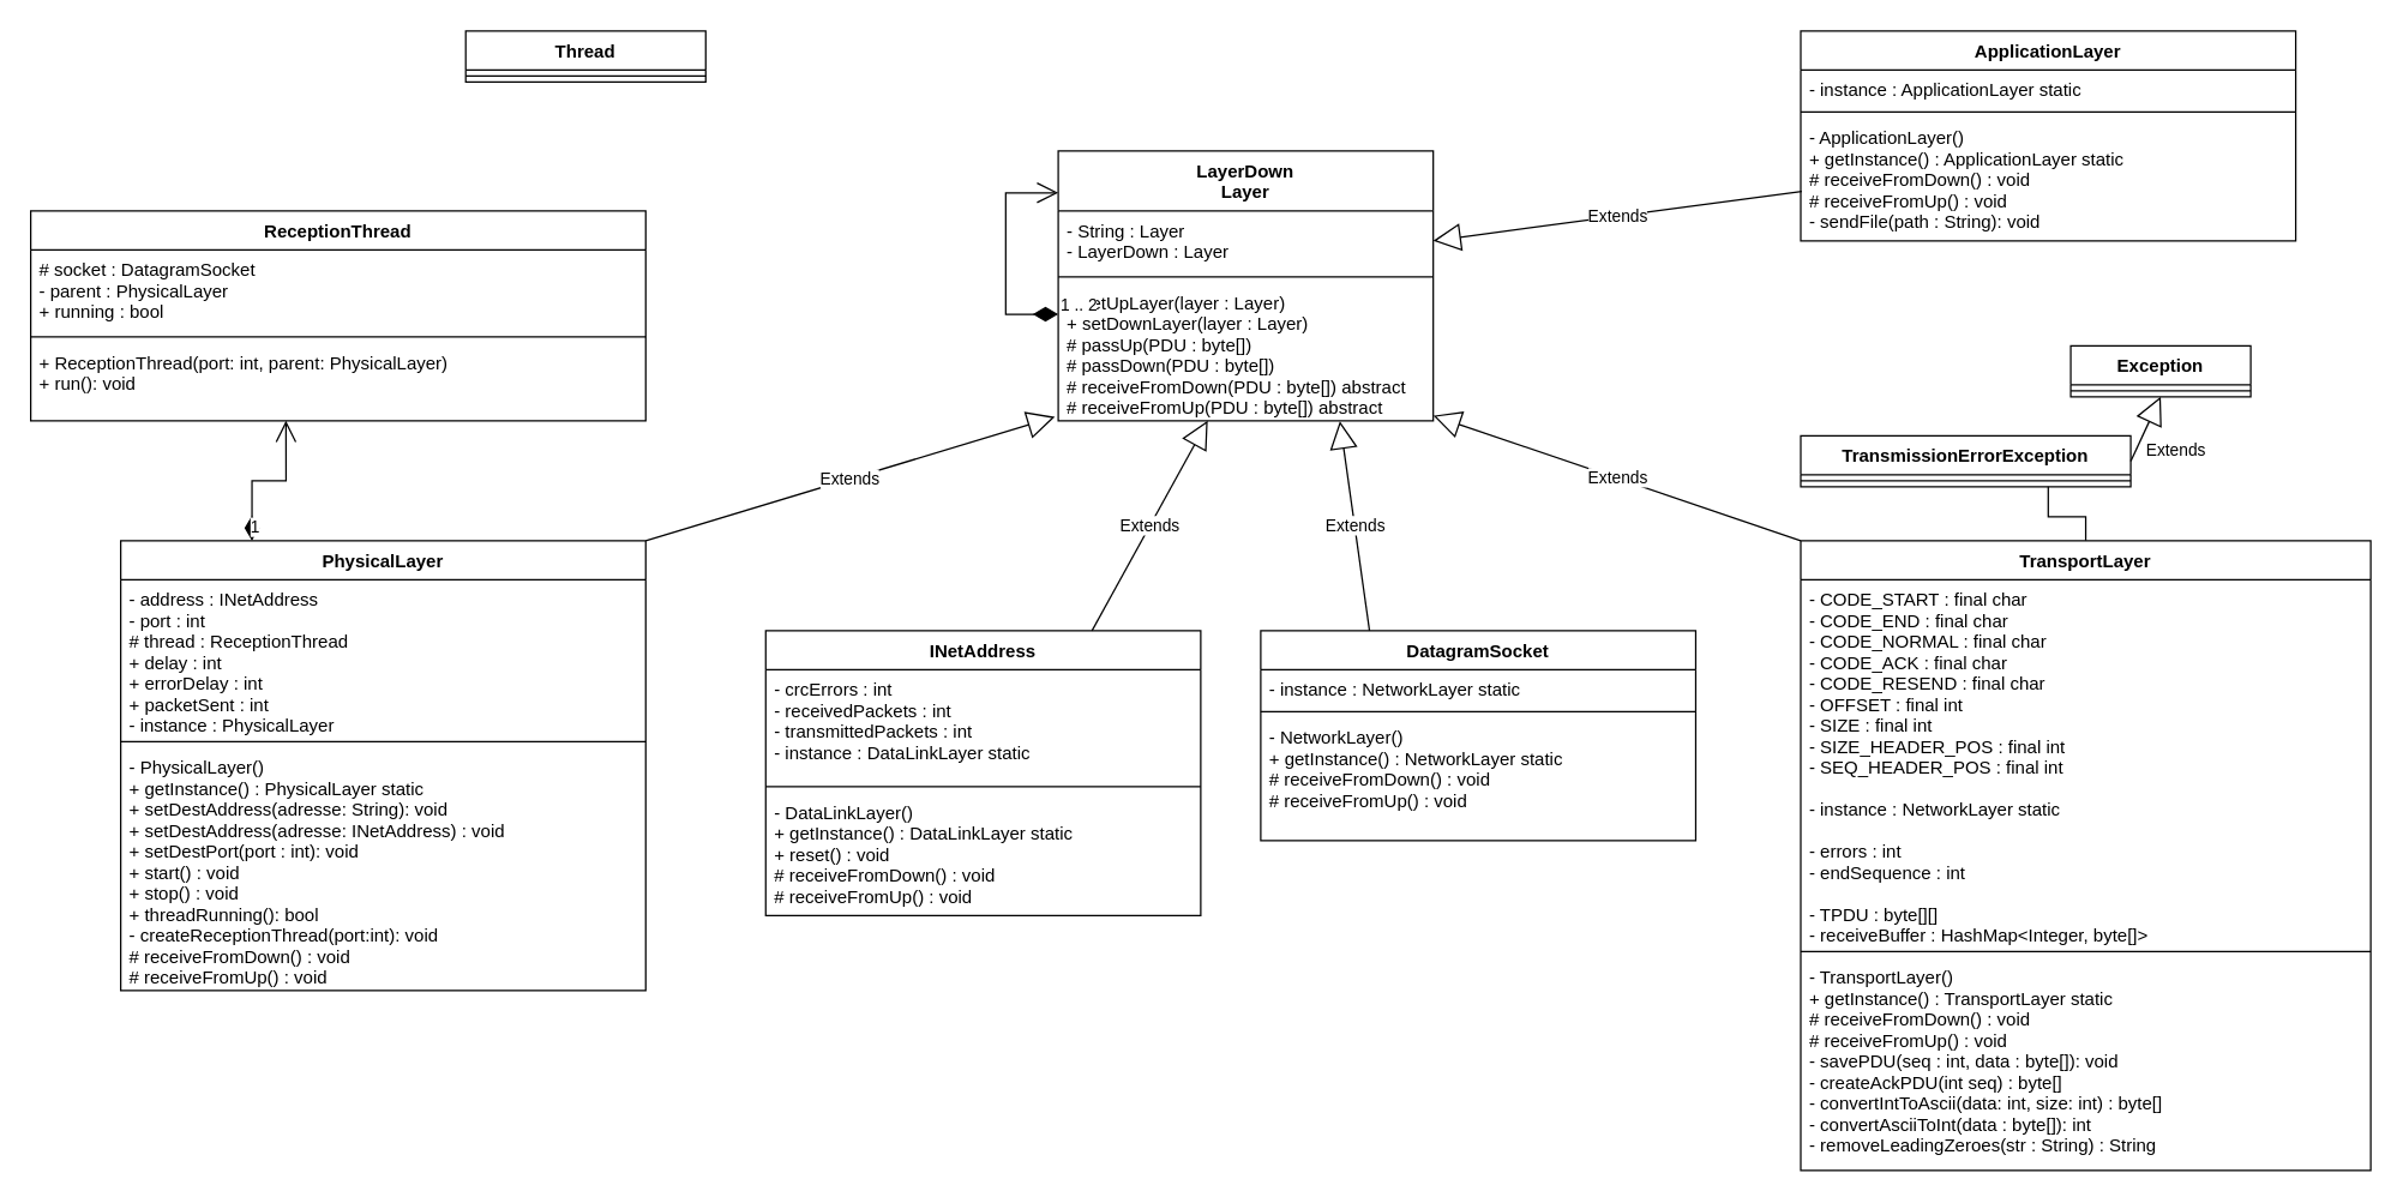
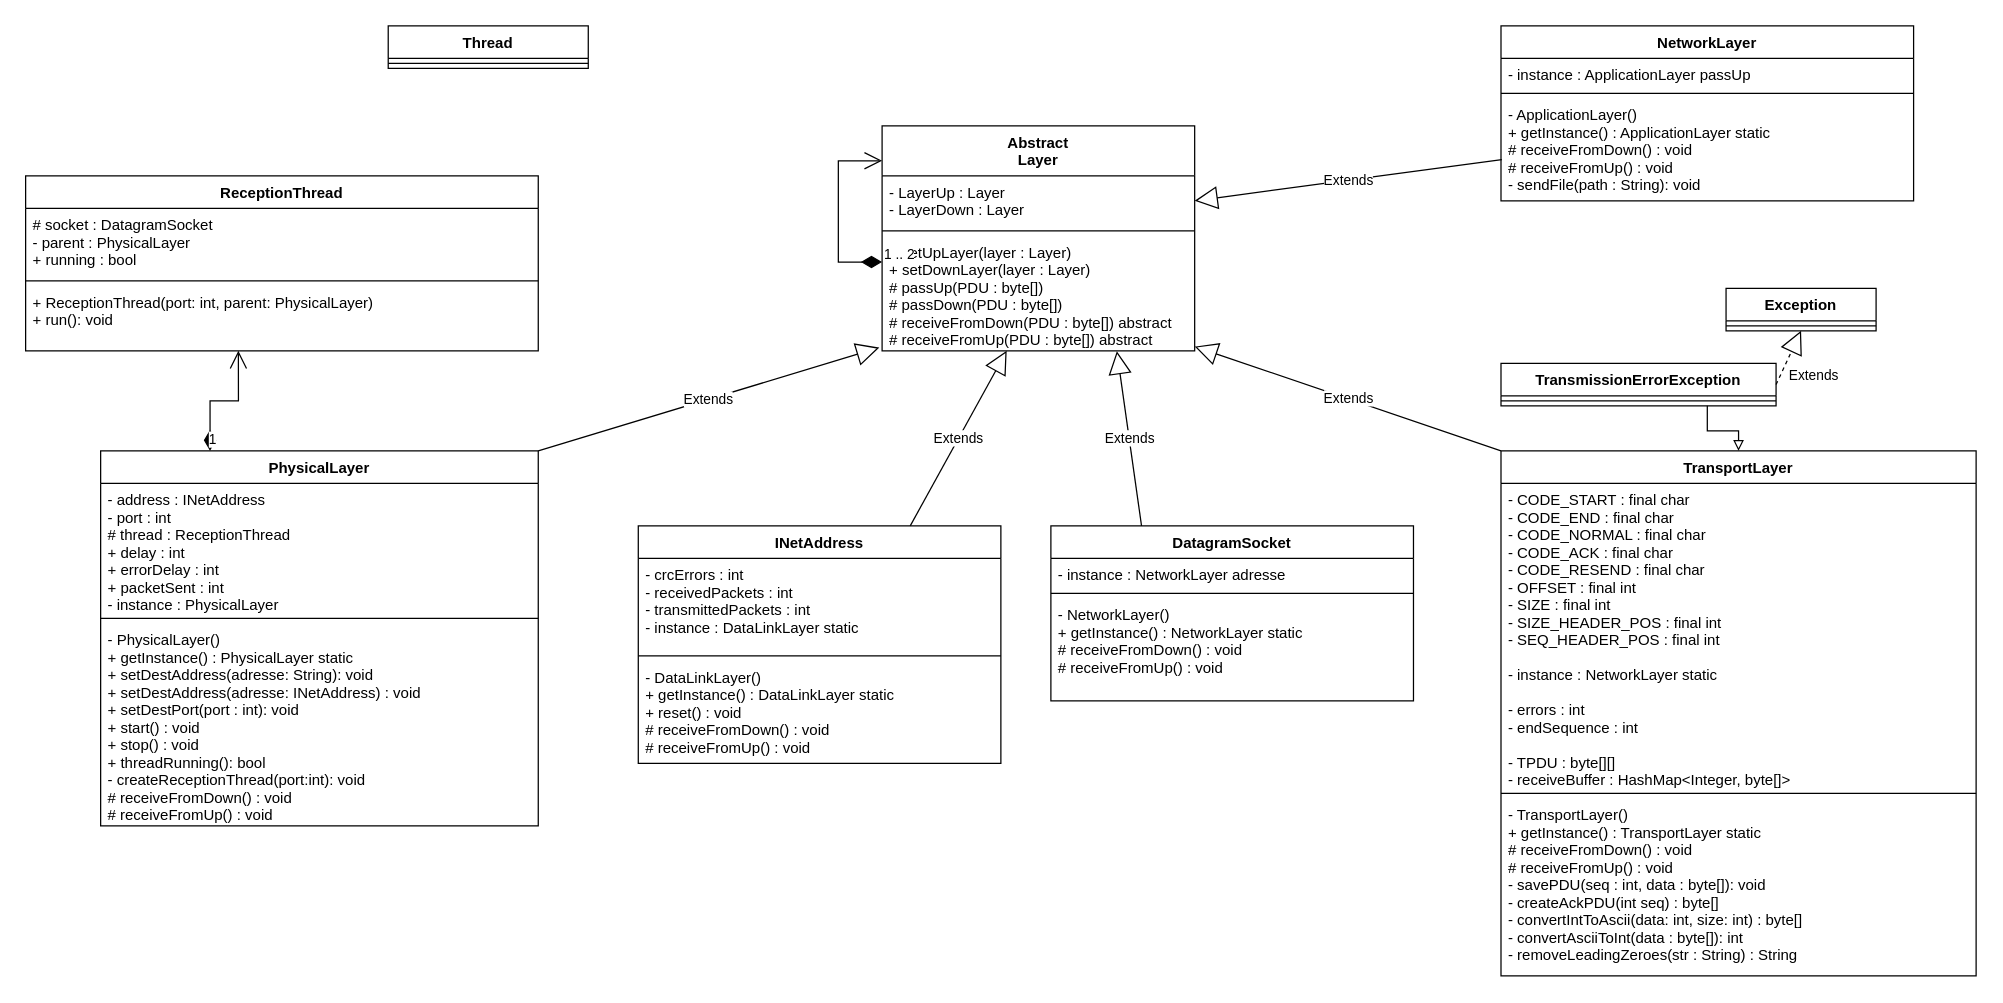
- <mxCell id="34" value="ApplicationLayer" style="swimlane;fontStyle=1;align=center;verticalAlign=top;childLayout=stackLayout;horizontal=1;startSize=26;horizontalStack=0;resizeParent=1;resizeParentMax=0;resizeLast=0;collapsible=1;marginBottom=0;" vertex="1" parent="1"><mxGeometry x="1200" y="20" width="330" height="140" as="geometry" /></mxCell>
+ <mxCell id="34" value="NetworkLayer" style="swimlane;fontStyle=1;align=center;verticalAlign=top;childLayout=stackLayout;horizontal=1;startSize=26;horizontalStack=0;resizeParent=1;resizeParentMax=0;resizeLast=0;collapsible=1;marginBottom=0;" vertex="1" parent="1"><mxGeometry x="1200" y="20" width="330" height="140" as="geometry" /></mxCell>
- <mxCell id="35" value="- instance : ApplicationLayer static&#10;" style="text;strokeColor=none;fillColor=none;align=left;verticalAlign=top;spacingLeft=4;spacingRight=4;overflow=hidden;rotatable=0;points=[[0,0.5],[1,0.5]];portConstraint=eastwest;" vertex="1" parent="34"><mxGeometry y="26" width="330" height="24" as="geometry" /></mxCell>
+ <mxCell id="35" value="- instance : ApplicationLayer passUp&#10;" style="text;strokeColor=none;fillColor=none;align=left;verticalAlign=top;spacingLeft=4;spacingRight=4;overflow=hidden;rotatable=0;points=[[0,0.5],[1,0.5]];portConstraint=eastwest;" vertex="1" parent="34"><mxGeometry y="26" width="330" height="24" as="geometry" /></mxCell>
- <mxCell id="2" value="LayerDown&#10;Layer&#10;" style="swimlane;fontStyle=1;align=center;verticalAlign=top;childLayout=stackLayout;horizontal=1;startSize=40;horizontalStack=0;resizeParent=1;resizeParentMax=0;resizeLast=0;collapsible=1;marginBottom=0;" vertex="1" parent="1"><mxGeometry x="705" y="100" width="250" height="180" as="geometry" /></mxCell>
+ <mxCell id="2" value="Abstract&#10;Layer&#10;" style="swimlane;fontStyle=1;align=center;verticalAlign=top;childLayout=stackLayout;horizontal=1;startSize=40;horizontalStack=0;resizeParent=1;resizeParentMax=0;resizeLast=0;collapsible=1;marginBottom=0;" vertex="1" parent="1"><mxGeometry x="705" y="100" width="250" height="180" as="geometry" /></mxCell>
- <mxCell id="3" value="- String : Layer&#10;- LayerDown : Layer&#10;" style="text;strokeColor=none;fillColor=none;align=left;verticalAlign=top;spacingLeft=4;spacingRight=4;overflow=hidden;rotatable=0;points=[[0,0.5],[1,0.5]];portConstraint=eastwest;" vertex="1" parent="2"><mxGeometry y="40" width="250" height="40" as="geometry" /></mxCell>
+ <mxCell id="3" value="- LayerUp : Layer&#10;- LayerDown : Layer&#10;" style="text;strokeColor=none;fillColor=none;align=left;verticalAlign=top;spacingLeft=4;spacingRight=4;overflow=hidden;rotatable=0;points=[[0,0.5],[1,0.5]];portConstraint=eastwest;" vertex="1" parent="2"><mxGeometry y="40" width="250" height="40" as="geometry" /></mxCell>
- <mxCell id="44" value="Extends" style="endArrow=block;endSize=16;endFill=0;html=1;rounded=0;exitX=1;exitY=0.5;exitDx=0;exitDy=0;entryX=0.5;entryY=1;entryDx=0;entryDy=0;" edge="1" parent="1" source="40" target="42"><mxGeometry x="-0.199" y="-24" width="160" relative="1" as="geometry"><mxPoint x="1340" y="350" as="sourcePoint" /><mxPoint x="1500" y="350" as="targetPoint" /><mxPoint as="offset" /></mxGeometry></mxCell>
+ <mxCell id="44" value="Extends" style="endArrow=block;endSize=16;endFill=0;html=1;rounded=0;exitX=1;exitY=0.5;exitDx=0;exitDy=0;entryX=0.5;entryY=1;entryDx=0;entryDy=0;dashed=1;" edge="1" parent="1" source="40" target="42"><mxGeometry x="-0.199" y="-24" width="160" relative="1" as="geometry"><mxPoint x="1340" y="350" as="sourcePoint" /><mxPoint x="1500" y="350" as="targetPoint" /><mxPoint as="offset" /></mxGeometry></mxCell>
- <mxCell id="39" style="edgeStyle=orthogonalEdgeStyle;rounded=0;orthogonalLoop=1;jettySize=auto;html=1;exitX=0.75;exitY=1;exitDx=0;exitDy=0;entryX=0.5;entryY=0;entryDx=0;entryDy=0;endArrow=none;endFill=0;" edge="1" parent="1" source="40" target="29"><mxGeometry relative="1" as="geometry" /></mxCell>
+ <mxCell id="39" style="edgeStyle=orthogonalEdgeStyle;rounded=0;orthogonalLoop=1;jettySize=auto;html=1;exitX=0.75;exitY=1;exitDx=0;exitDy=0;entryX=0.5;entryY=0;entryDx=0;entryDy=0;endArrow=block;endFill=0;" edge="1" parent="1" source="40" target="29"><mxGeometry relative="1" as="geometry" /></mxCell>
- <mxCell id="12" value="- instance : NetworkLayer static&#10;" style="text;strokeColor=none;fillColor=none;align=left;verticalAlign=top;spacingLeft=4;spacingRight=4;overflow=hidden;rotatable=0;points=[[0,0.5],[1,0.5]];portConstraint=eastwest;" vertex="1" parent="11"><mxGeometry y="26" width="290" height="24" as="geometry" /></mxCell>
+ <mxCell id="12" value="- instance : NetworkLayer adresse&#10;" style="text;strokeColor=none;fillColor=none;align=left;verticalAlign=top;spacingLeft=4;spacingRight=4;overflow=hidden;rotatable=0;points=[[0,0.5],[1,0.5]];portConstraint=eastwest;" vertex="1" parent="11"><mxGeometry y="26" width="290" height="24" as="geometry" /></mxCell>
